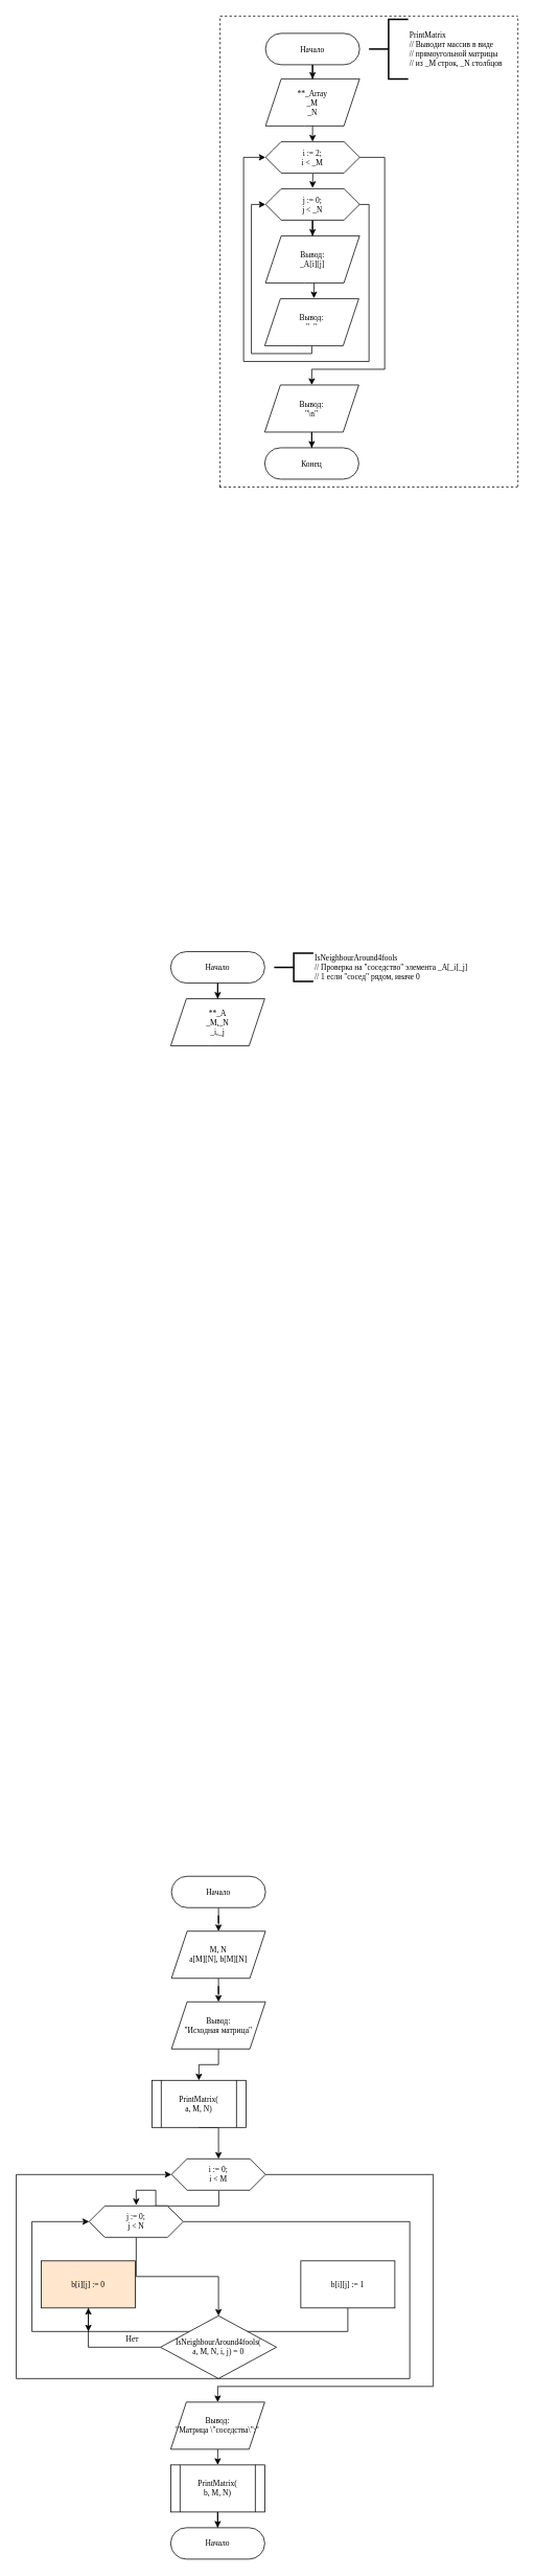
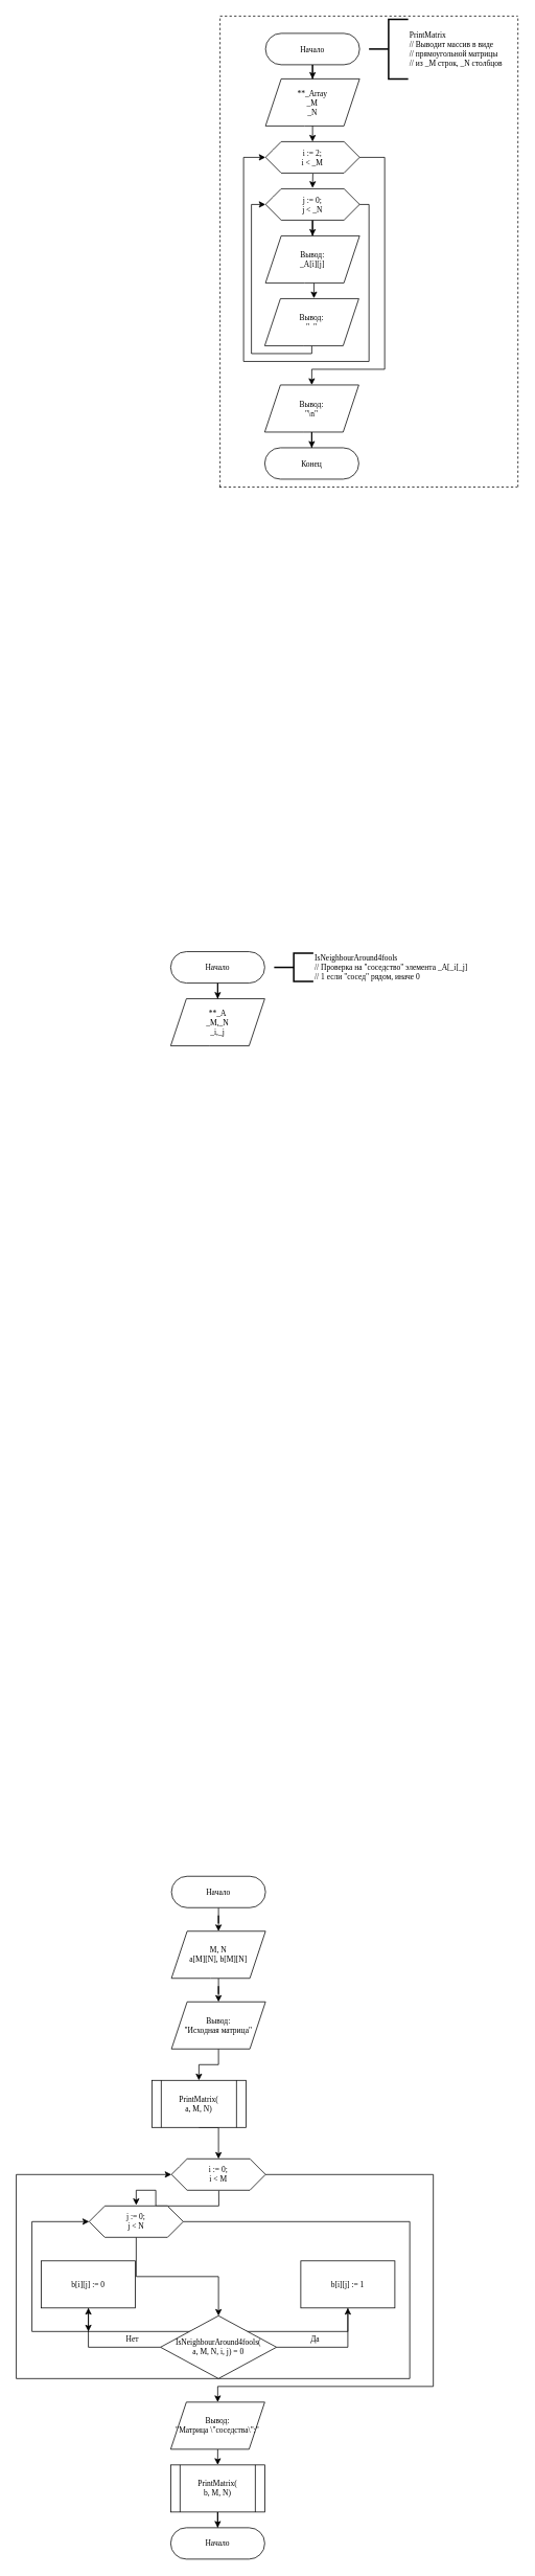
- <mxCell id="47" value="b[i][j] := 0" style="whiteSpace=wrap;html=1;fontFamily=Consolas;fontSize=10;fillColor=#ffe6cc;" parent="1" vertex="1"><mxGeometry x="52" y="2880" width="120" height="60" as="geometry" /></mxCell>
+ <mxCell id="47" value="b[i][j] := 0" style="whiteSpace=wrap;html=1;fontFamily=Consolas;fontSize=10;" parent="1" vertex="1"><mxGeometry x="52" y="2880" width="120" height="60" as="geometry" /></mxCell>
+ <mxCell id="42" value="Да" style="edgeStyle=orthogonalEdgeStyle;rounded=0;orthogonalLoop=1;jettySize=auto;html=1;fontFamily=Consolas;fontSize=10;" parent="1" source="44" target="45" edge="1"><mxGeometry x="-0.31" y="10" relative="1" as="geometry"><mxPoint as="offset" /></mxGeometry></mxCell>
